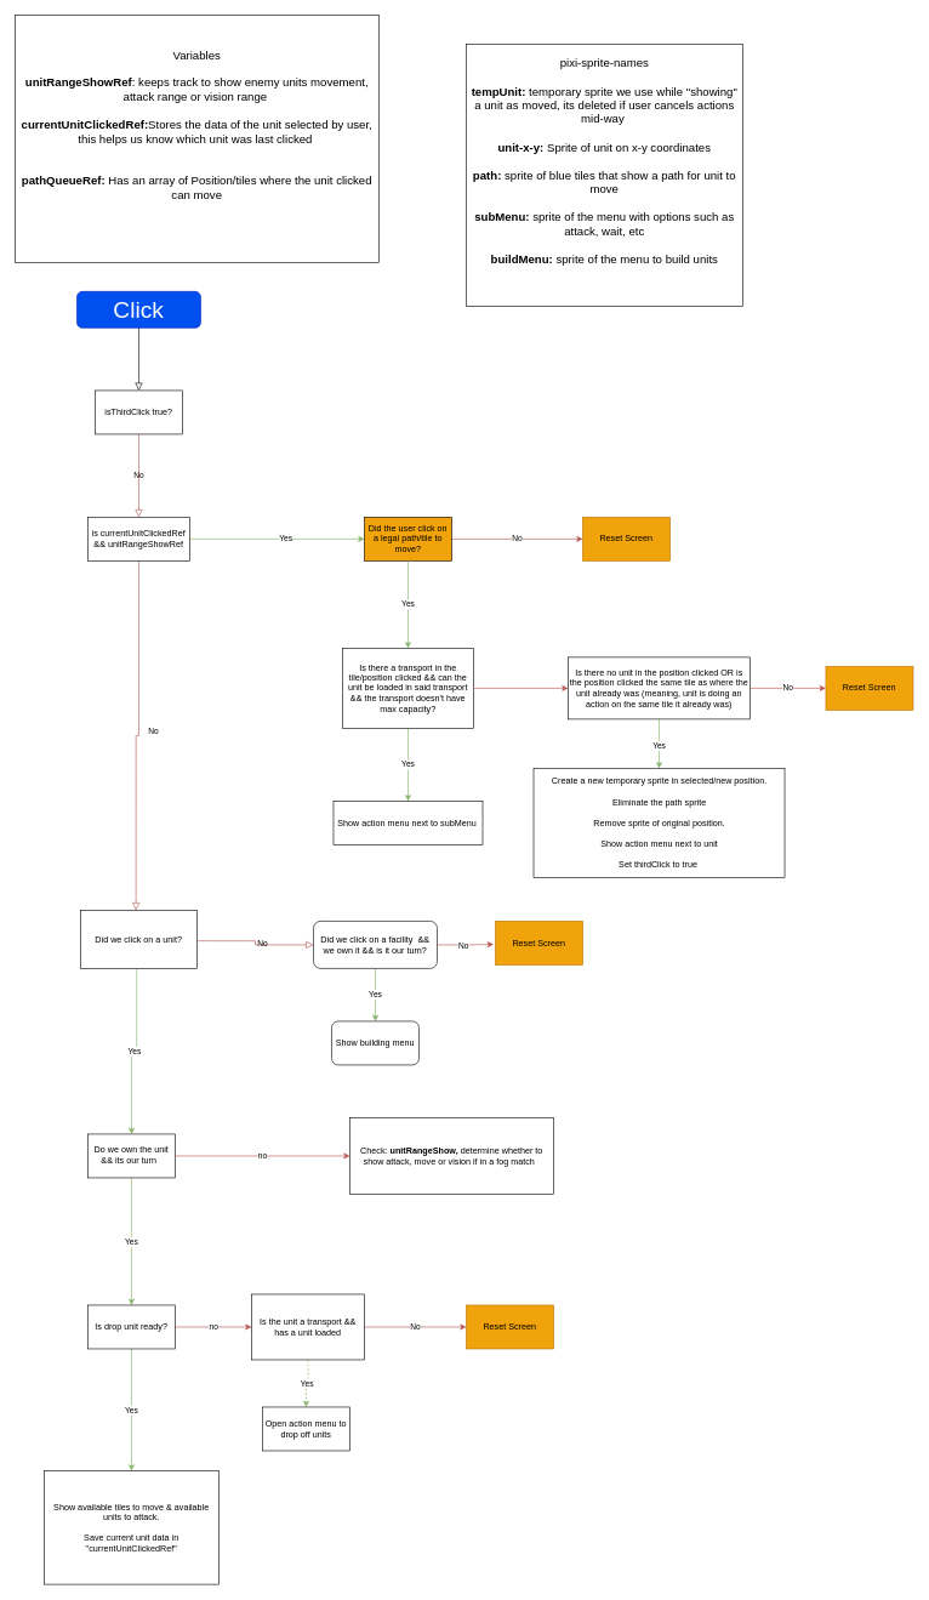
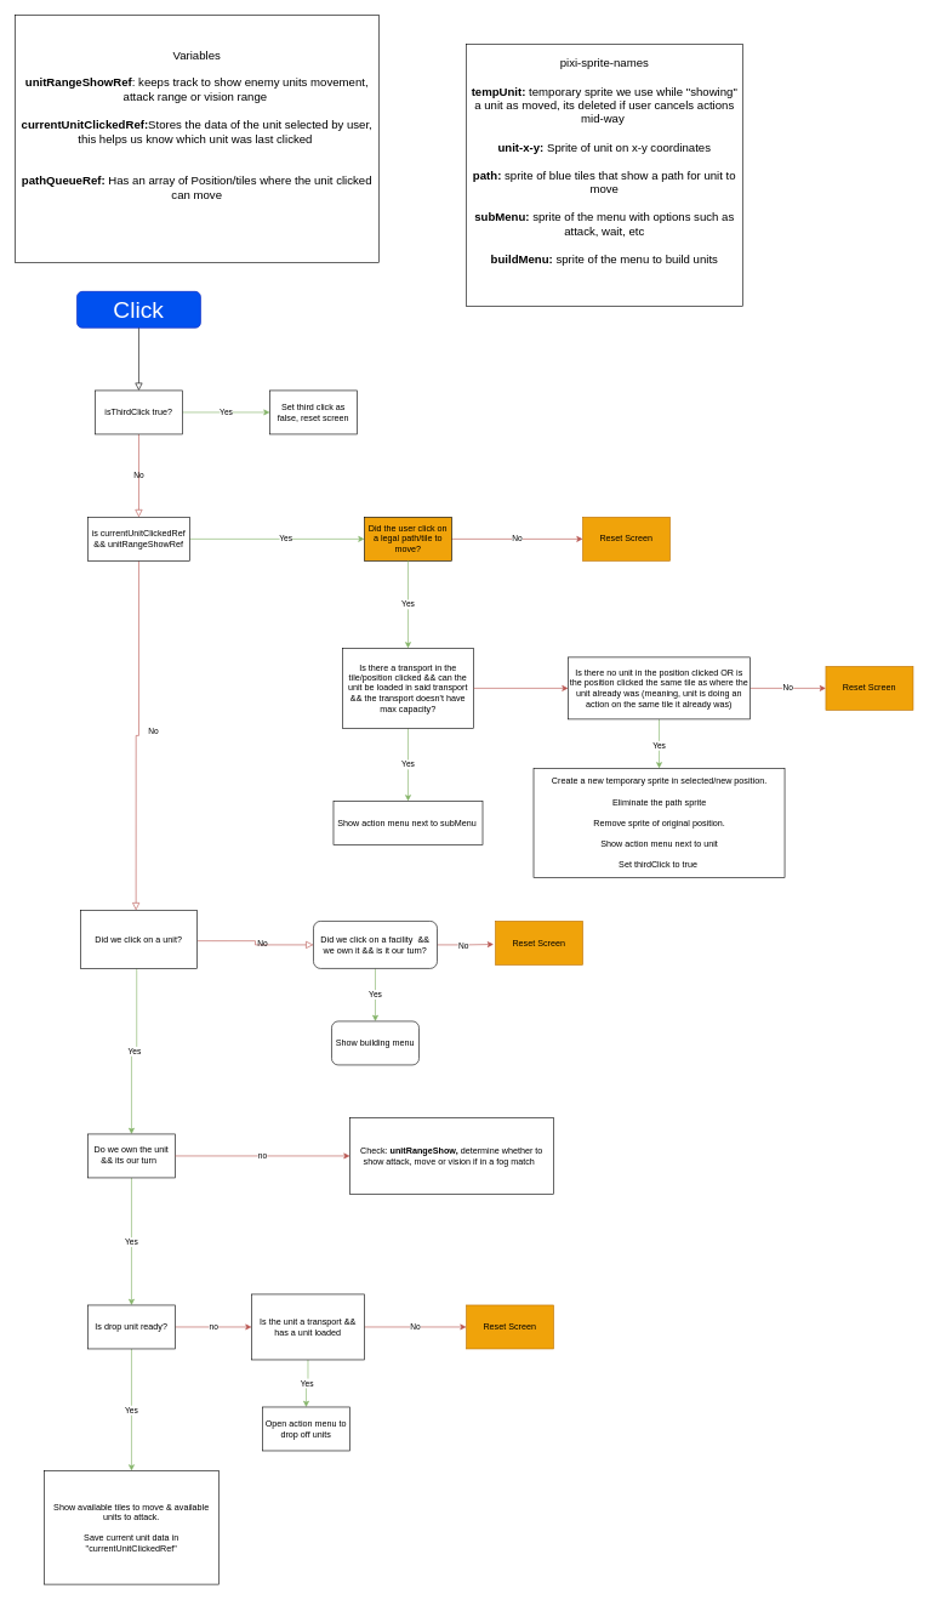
+ <mxCell id="46" value="Yes" style="edgeStyle=orthogonalEdgeStyle;rounded=0;orthogonalLoop=1;jettySize=auto;html=1;fillColor=#d5e8d4;gradientColor=#97d077;strokeColor=#82b366;" edge="1" parent="1" source="47" target="48"><mxGeometry relative="1" as="geometry" /></mxCell>
+ <mxCell id="48" value="Set third click as false, reset screen" style="whiteSpace=wrap;html=1;rounded=0;" vertex="1" parent="1"><mxGeometry x="370" y="536" width="120" height="60" as="geometry" /></mxCell>
- <mxCell id="18" value="Yes" style="edgeStyle=orthogonalEdgeStyle;rounded=0;orthogonalLoop=1;jettySize=auto;html=1;fillColor=#d5e8d4;strokeColor=#82b366;gradientColor=#97d077;dashed=1;" parent="1" source="20" target="21" edge="1"><mxGeometry relative="1" as="geometry" /></mxCell>
+ <mxCell id="18" value="Yes" style="edgeStyle=orthogonalEdgeStyle;rounded=0;orthogonalLoop=1;jettySize=auto;html=1;fillColor=#d5e8d4;strokeColor=#82b366;gradientColor=#97d077;" parent="1" source="20" target="21" edge="1"><mxGeometry relative="1" as="geometry" /></mxCell>
